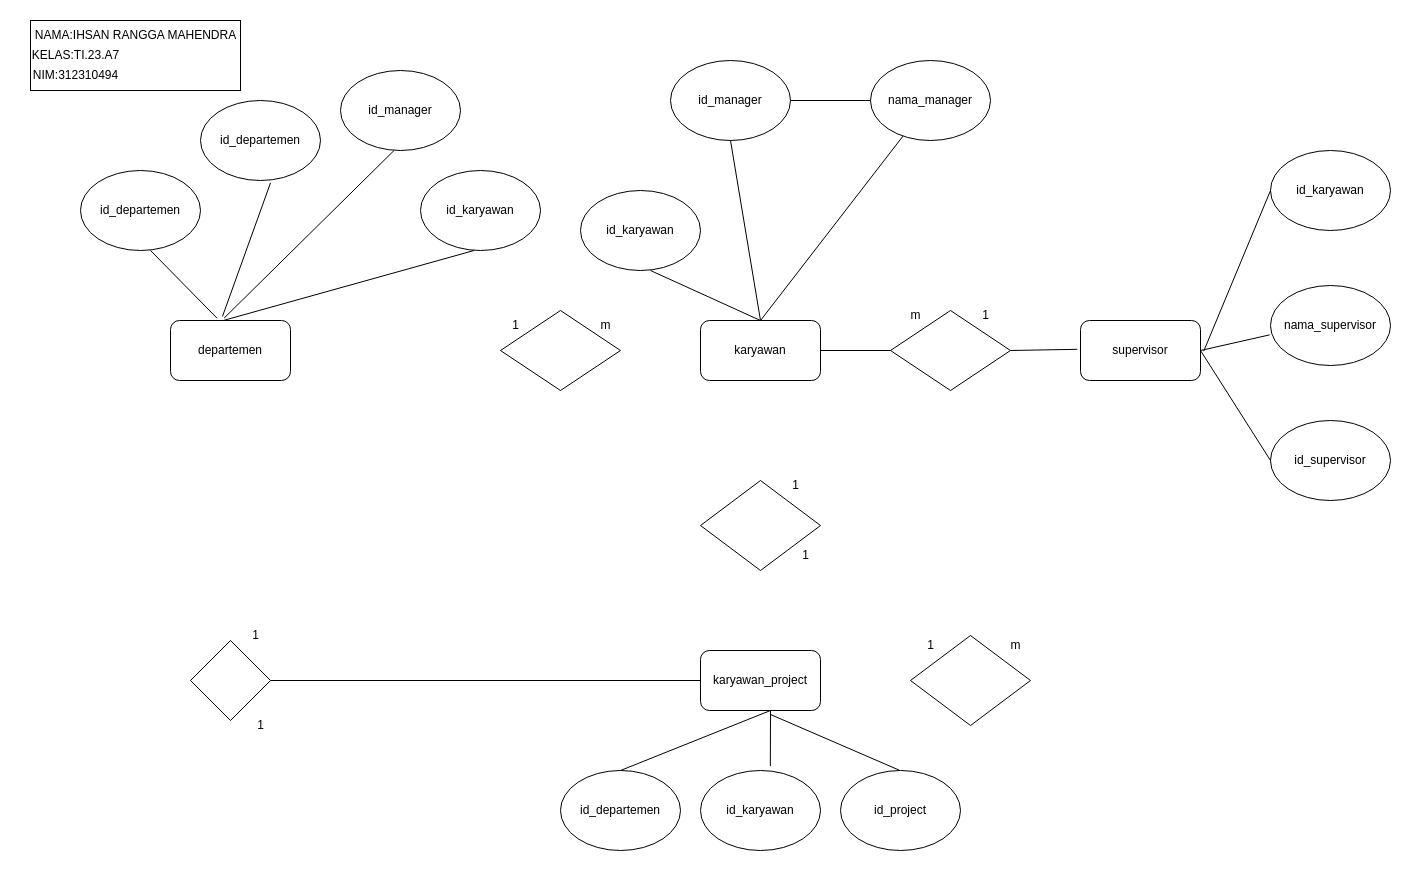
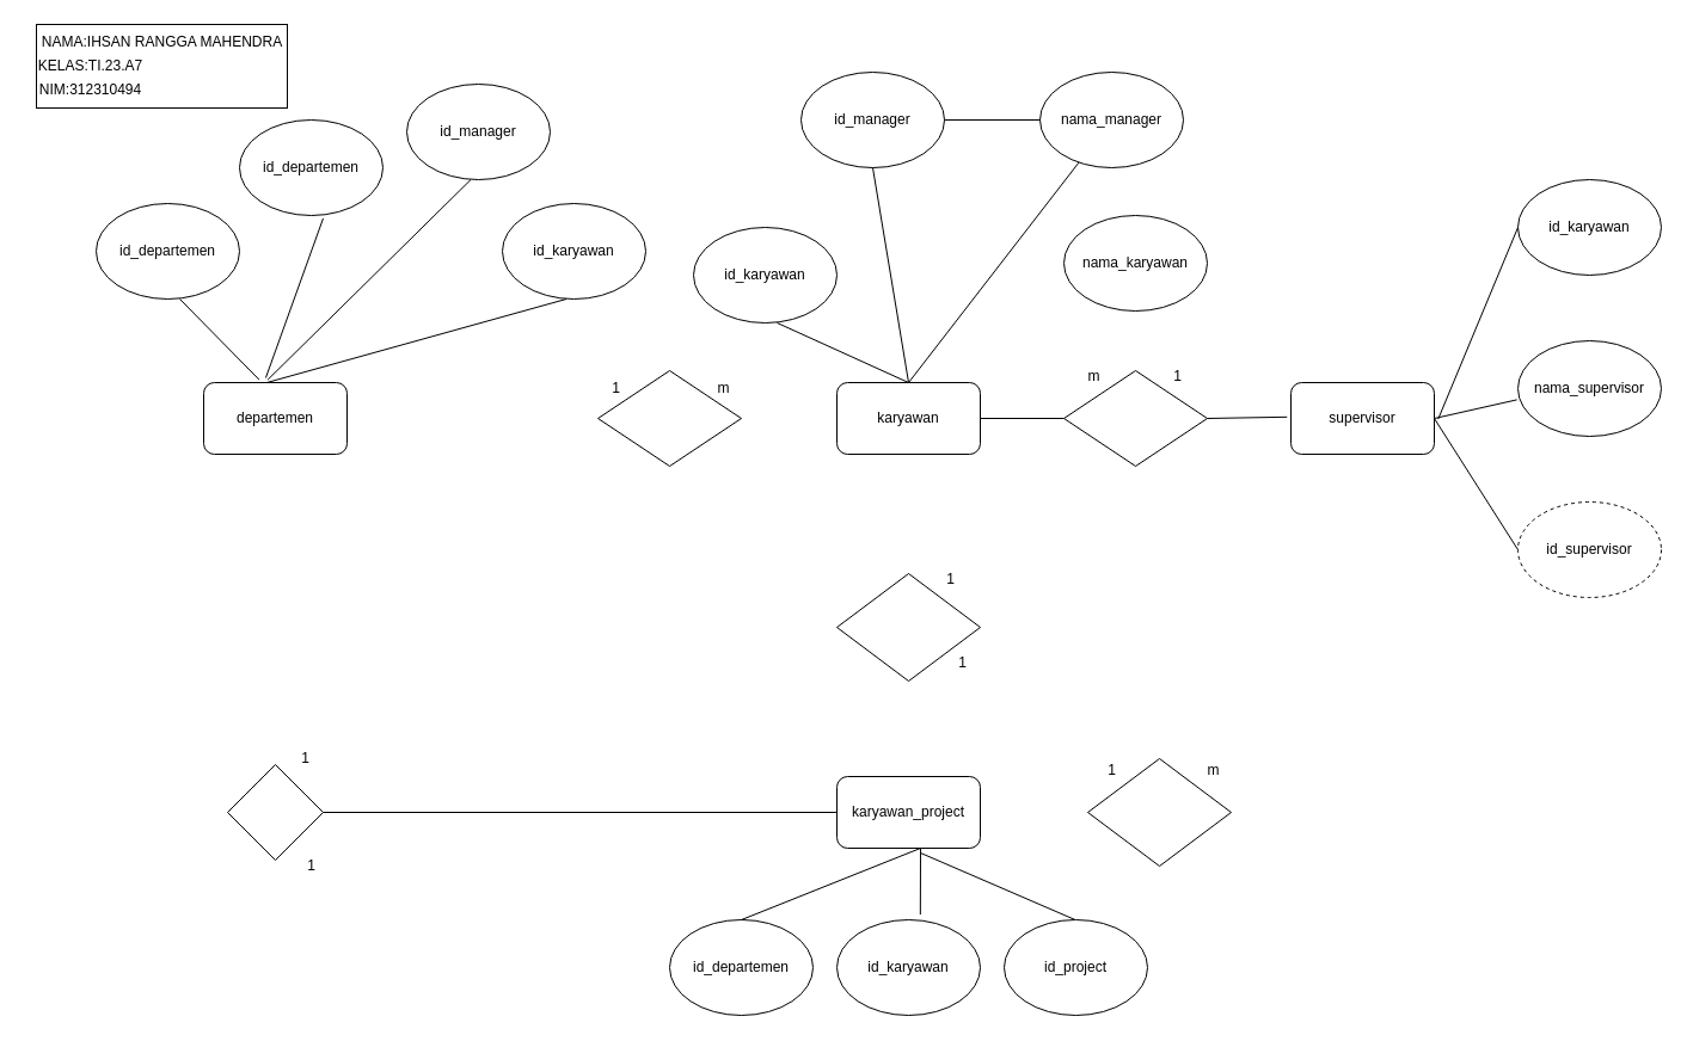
+ <mxCell id="17" value="nama_karyawan" style="ellipse;whiteSpace=wrap;html=1;" parent="1" vertex="1"><mxGeometry x="890" y="180" width="120" height="80" as="geometry" /></mxCell>
- <mxCell id="32" value="id_supervisor" style="ellipse;whiteSpace=wrap;html=1;" parent="1" vertex="1"><mxGeometry x="1270" y="420" width="120" height="80" as="geometry" /></mxCell>
+ <mxCell id="32" value="id_supervisor" style="ellipse;whiteSpace=wrap;html=1;dashed=1;" parent="1" vertex="1"><mxGeometry x="1270" y="420" width="120" height="80" as="geometry" /></mxCell>
